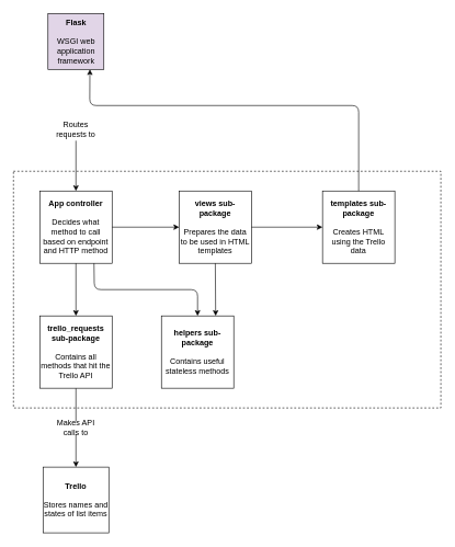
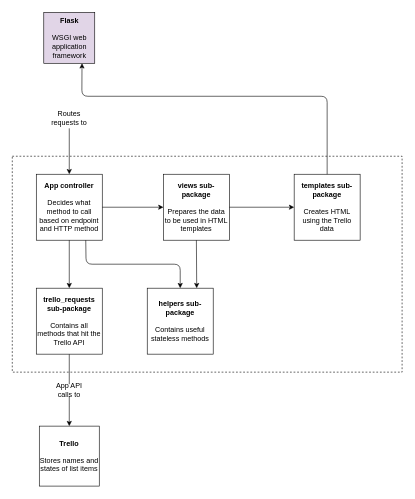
- <mxCell id="8" value="Makes API calls to" style="text;html=1;strokeColor=none;fillColor=none;align=center;verticalAlign=middle;whiteSpace=wrap;rounded=0;dashed=1;" vertex="1" parent="1"><mxGeometry x="85" y="640" width="60" height="20" as="geometry" /></mxCell>
+ <mxCell id="8" value="App API calls to" style="text;html=1;strokeColor=none;fillColor=none;align=center;verticalAlign=middle;whiteSpace=wrap;rounded=0;dashed=1;" vertex="1" parent="1"><mxGeometry x="85" y="640" width="60" height="20" as="geometry" /></mxCell>
